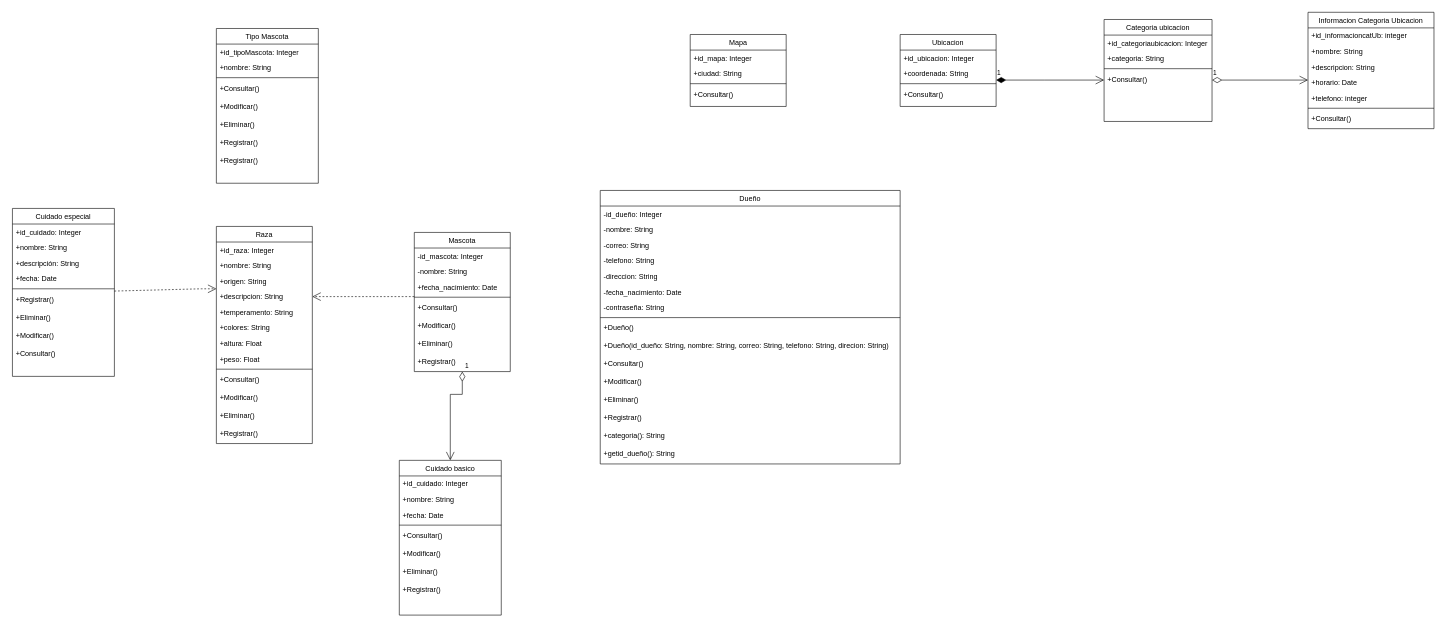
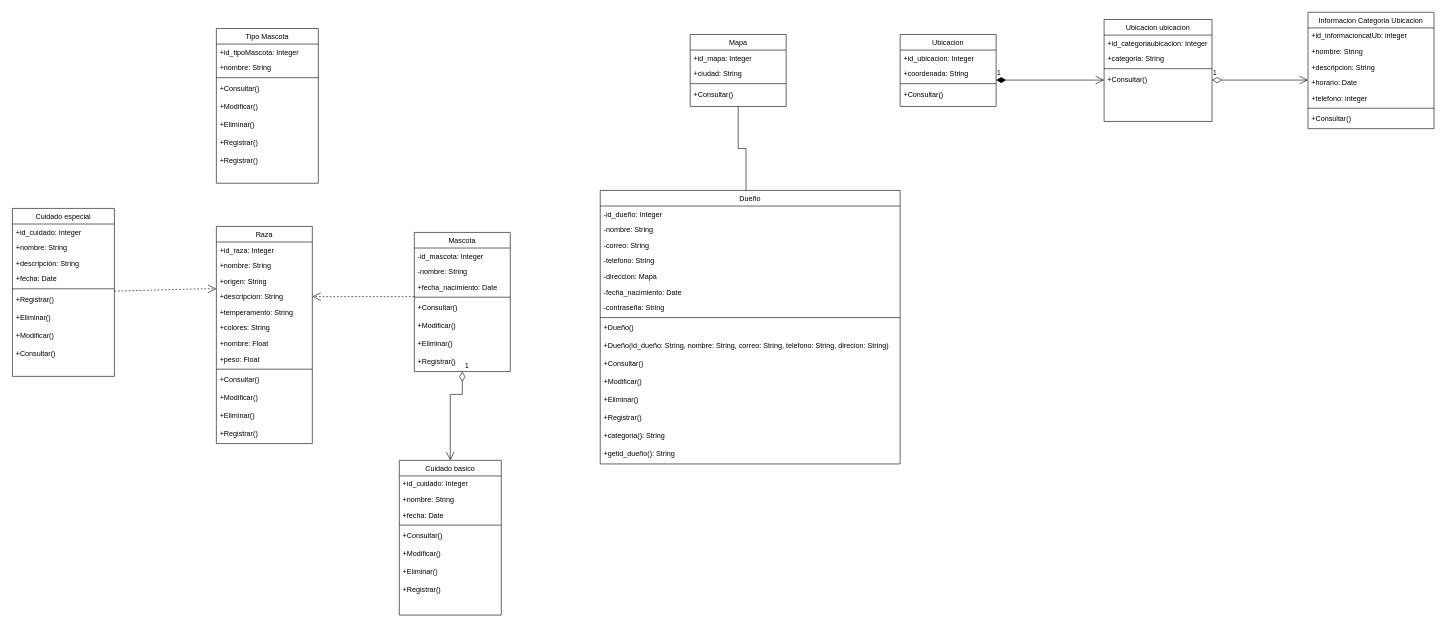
- <mxCell id="88" value="Categoria ubicacion" style="swimlane;fontStyle=0;align=center;verticalAlign=top;childLayout=stackLayout;horizontal=1;startSize=26;horizontalStack=0;resizeParent=1;resizeLast=0;collapsible=1;marginBottom=0;rounded=0;shadow=0;strokeWidth=1;" vertex="1" parent="1"><mxGeometry x="1840" y="32" width="180" height="170" as="geometry"><mxRectangle x="130" y="380" width="160" height="26" as="alternateBounds" /></mxGeometry></mxCell>
+ <mxCell id="88" value="Ubicacion ubicacion" style="swimlane;fontStyle=0;align=center;verticalAlign=top;childLayout=stackLayout;horizontal=1;startSize=26;horizontalStack=0;resizeParent=1;resizeLast=0;collapsible=1;marginBottom=0;rounded=0;shadow=0;strokeWidth=1;" vertex="1" parent="1"><mxGeometry x="1840" y="32" width="180" height="170" as="geometry"><mxRectangle x="130" y="380" width="160" height="26" as="alternateBounds" /></mxGeometry></mxCell>
+ <mxCell id="94" value="" style="endArrow=none;html=1;edgeStyle=orthogonalEdgeStyle;rounded=0;exitX=0.486;exitY=0;exitDx=0;exitDy=0;exitPerimeter=0;entryX=0.5;entryY=1;entryDx=0;entryDy=0;" edge="1" parent="1" source="61" target="78"><mxGeometry relative="1" as="geometry"><mxPoint x="1030" y="287" as="sourcePoint" /><mxPoint x="1190" y="287" as="targetPoint" /></mxGeometry></mxCell>
- <mxCell id="66" value="-direccion: String&#10;" style="text;align=left;verticalAlign=top;spacingLeft=4;spacingRight=4;overflow=hidden;rotatable=0;points=[[0,0.5],[1,0.5]];portConstraint=eastwest;rounded=0;shadow=0;html=0;" vertex="1" parent="61"><mxGeometry y="130" width="500" height="26" as="geometry" /></mxCell>
+ <mxCell id="66" value="-direccion: Mapa&#10;" style="text;align=left;verticalAlign=top;spacingLeft=4;spacingRight=4;overflow=hidden;rotatable=0;points=[[0,0.5],[1,0.5]];portConstraint=eastwest;rounded=0;shadow=0;html=0;" vertex="1" parent="61"><mxGeometry y="130" width="500" height="26" as="geometry" /></mxCell>
- <mxCell id="45" value="+altura: Float" style="text;align=left;verticalAlign=top;spacingLeft=4;spacingRight=4;overflow=hidden;rotatable=0;points=[[0,0.5],[1,0.5]];portConstraint=eastwest;" vertex="1" parent="38"><mxGeometry y="182" width="160" height="26" as="geometry" /></mxCell>
+ <mxCell id="45" value="+nombre: Float" style="text;align=left;verticalAlign=top;spacingLeft=4;spacingRight=4;overflow=hidden;rotatable=0;points=[[0,0.5],[1,0.5]];portConstraint=eastwest;" vertex="1" parent="38"><mxGeometry y="182" width="160" height="26" as="geometry" /></mxCell>
